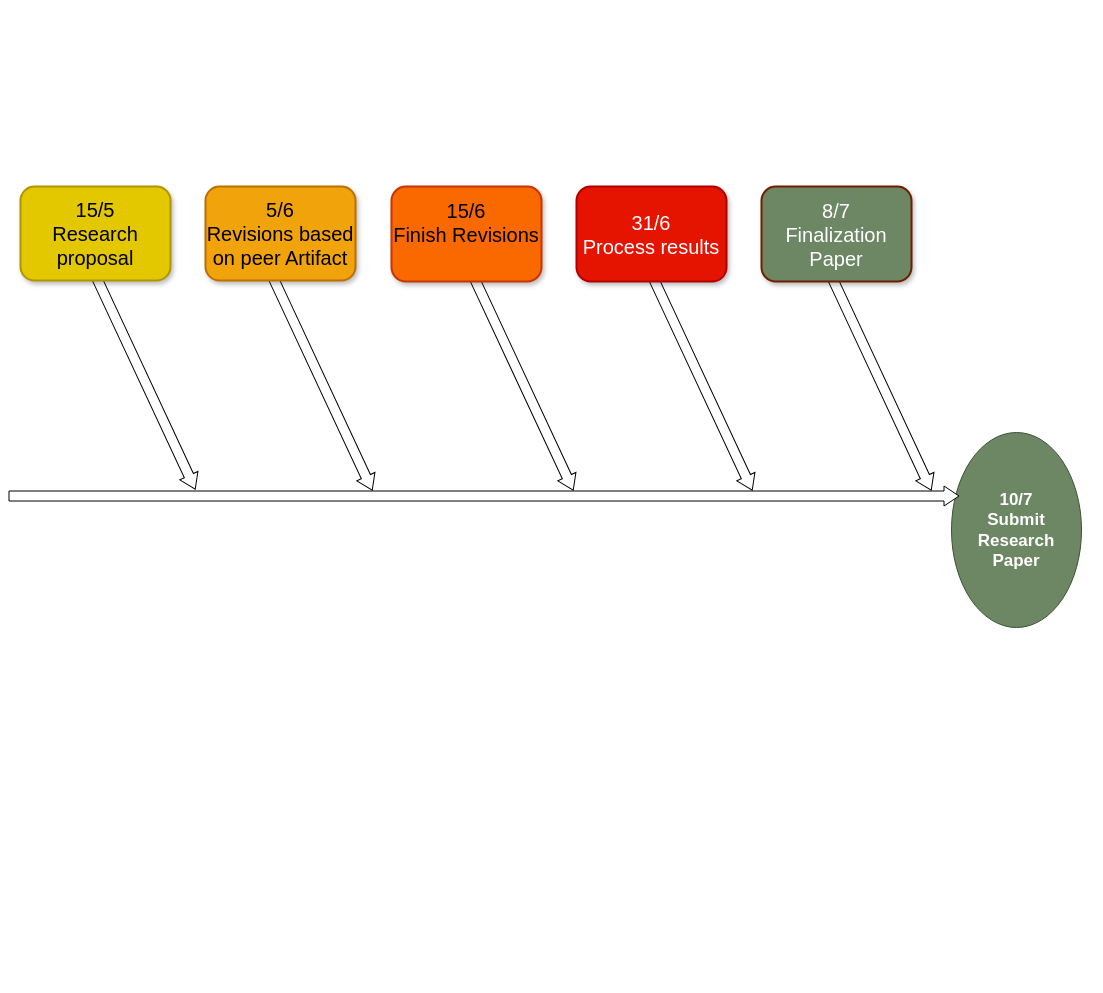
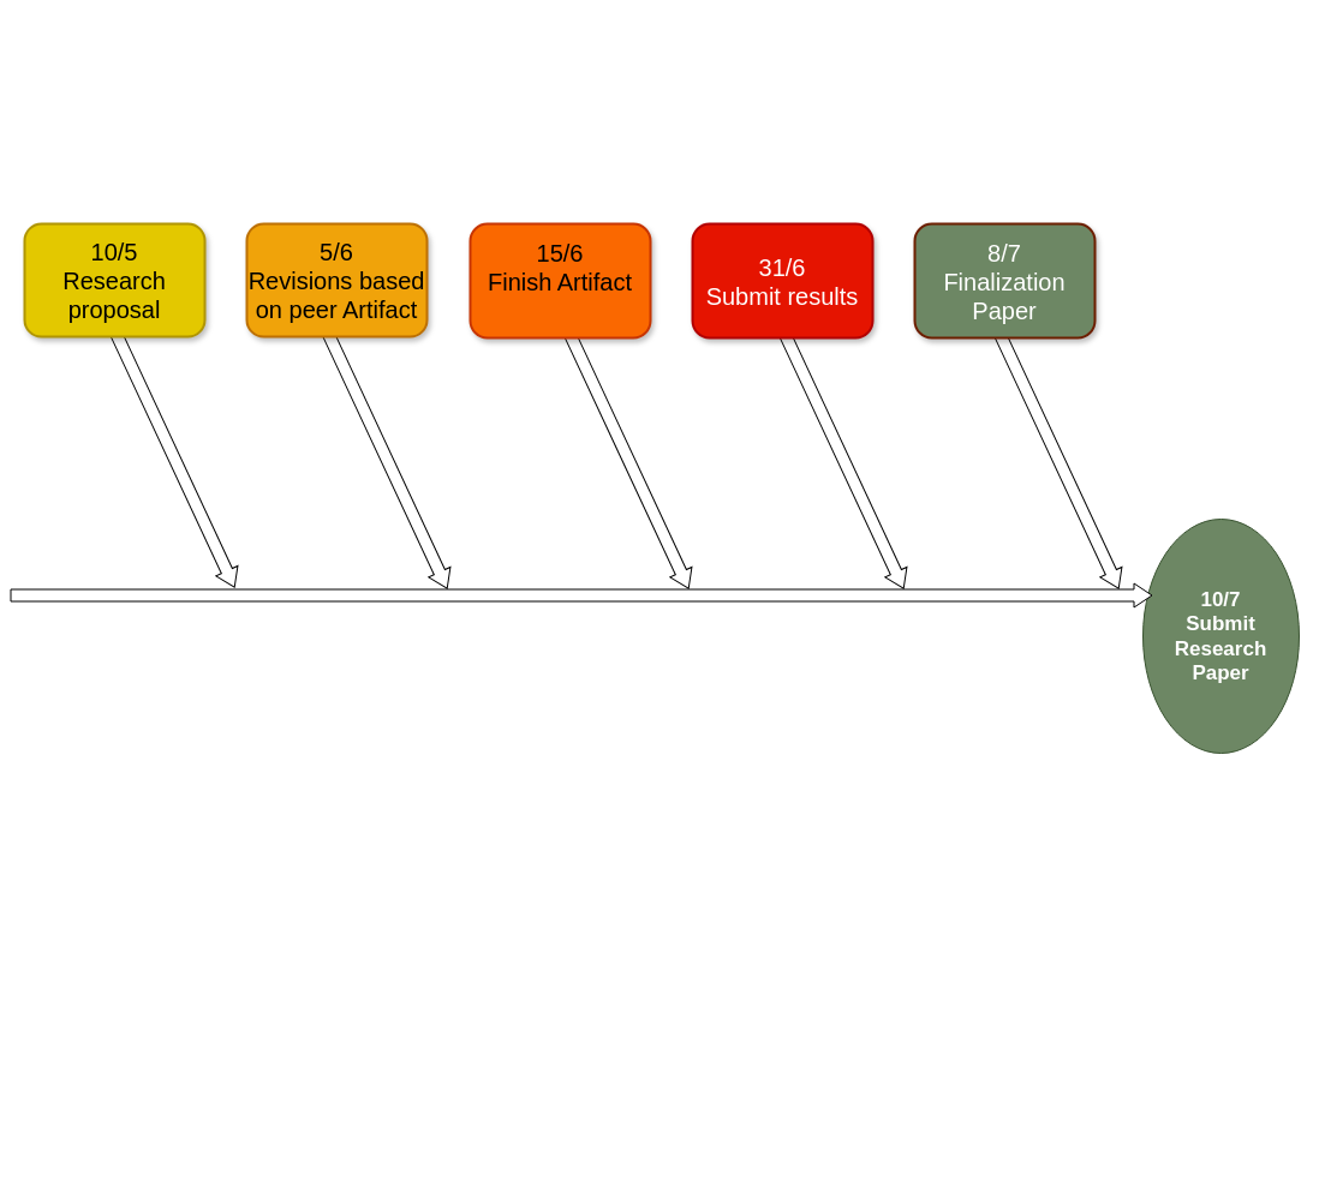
- <mxCell id="9" value="&lt;div&gt;15/5 &lt;br&gt;&lt;/div&gt;&lt;div&gt;Research proposal&lt;br&gt;&lt;/div&gt;" style="rounded=1;whiteSpace=wrap;html=1;shadow=1;strokeWidth=2;fontSize=20;align=center;labelPosition=center;verticalLabelPosition=middle;verticalAlign=middle;fillColor=#e3c800;strokeColor=#B09500;fontColor=#000000;" parent="1" vertex="1"><mxGeometry x="20" y="186" width="150" height="94" as="geometry" /></mxCell>
+ <mxCell id="9" value="&lt;div&gt;10/5 &lt;br&gt;&lt;/div&gt;&lt;div&gt;Research proposal&lt;br&gt;&lt;/div&gt;" style="rounded=1;whiteSpace=wrap;html=1;shadow=1;strokeWidth=2;fontSize=20;align=center;labelPosition=center;verticalLabelPosition=middle;verticalAlign=middle;fillColor=#e3c800;strokeColor=#B09500;fontColor=#000000;" parent="1" vertex="1"><mxGeometry x="20" y="186" width="150" height="94" as="geometry" /></mxCell>
- <mxCell id="12" value="&lt;div&gt;15/6&lt;/div&gt;&lt;div&gt;Finish Revisions&lt;br&gt;&lt;br&gt;&lt;/div&gt;" style="rounded=1;whiteSpace=wrap;html=1;shadow=1;strokeWidth=2;fontSize=20;align=center;labelPosition=center;verticalLabelPosition=middle;verticalAlign=middle;fillColor=#fa6800;fontColor=#000000;strokeColor=#C73500;" vertex="1" parent="1"><mxGeometry x="391" y="186" width="150" height="95" as="geometry" /></mxCell>
+ <mxCell id="12" value="&lt;div&gt;15/6&lt;/div&gt;&lt;div&gt;Finish Artifact&lt;br&gt;&lt;br&gt;&lt;/div&gt;" style="rounded=1;whiteSpace=wrap;html=1;shadow=1;strokeWidth=2;fontSize=20;align=center;labelPosition=center;verticalLabelPosition=middle;verticalAlign=middle;fillColor=#fa6800;fontColor=#000000;strokeColor=#C73500;" vertex="1" parent="1"><mxGeometry x="391" y="186" width="150" height="95" as="geometry" /></mxCell>
- <mxCell id="13" value="31/6&lt;br&gt;Process results" style="rounded=1;whiteSpace=wrap;html=1;shadow=1;strokeWidth=2;fontSize=20;align=center;labelPosition=center;verticalLabelPosition=middle;verticalAlign=middle;fillColor=#e51400;fontColor=#ffffff;strokeColor=#B20000;" vertex="1" parent="1"><mxGeometry x="576" y="186" width="150" height="95" as="geometry" /></mxCell>
+ <mxCell id="13" value="31/6&lt;br&gt;Submit results" style="rounded=1;whiteSpace=wrap;html=1;shadow=1;strokeWidth=2;fontSize=20;align=center;labelPosition=center;verticalLabelPosition=middle;verticalAlign=middle;fillColor=#e51400;fontColor=#ffffff;strokeColor=#B20000;" vertex="1" parent="1"><mxGeometry x="576" y="186" width="150" height="95" as="geometry" /></mxCell>
